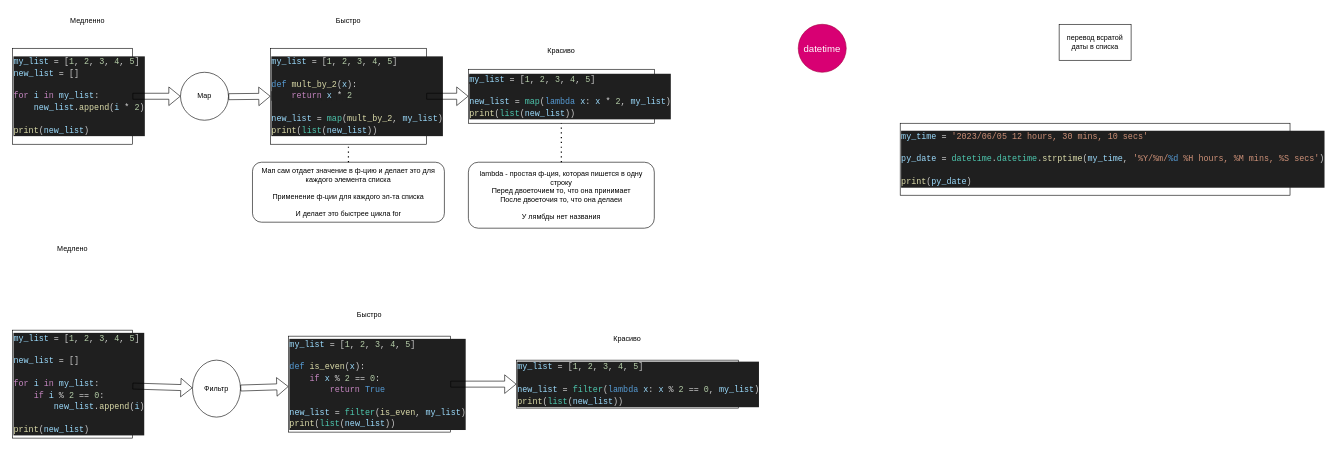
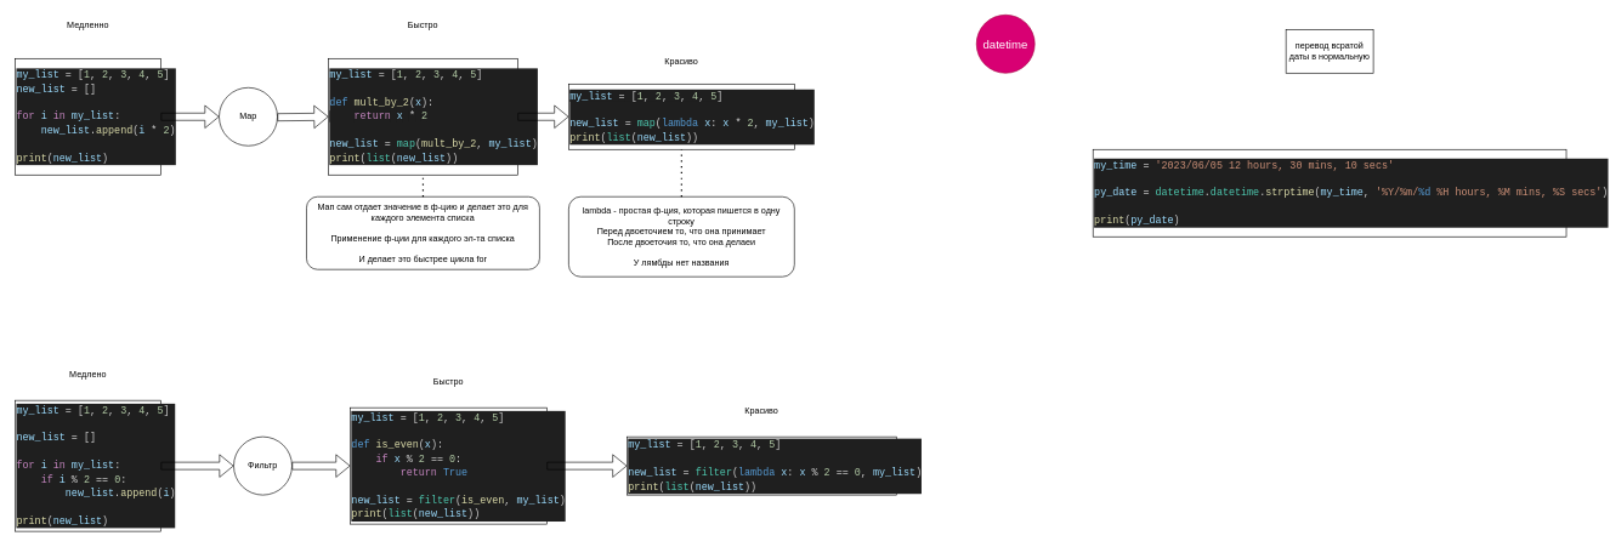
- <mxCell id="4" value="Медленно" style="text;html=1;align=center;verticalAlign=middle;whiteSpace=wrap;rounded=0;" parent="1" vertex="1"><mxGeometry x="115" y="20" width="60" height="30" as="geometry" /></mxCell>
+ <mxCell id="4" value="Медленно" style="text;html=1;align=center;verticalAlign=middle;whiteSpace=wrap;rounded=0;" parent="1" vertex="1"><mxGeometry x="90" y="20" width="60" height="30" as="geometry" /></mxCell>
- <mxCell id="28" value="перевод всратой даты в списка" style="rounded=0;whiteSpace=wrap;html=1;" vertex="1" parent="1"><mxGeometry x="1765" y="40" width="120" height="60" as="geometry" /></mxCell>
+ <mxCell id="28" value="перевод всратой даты в нормальную" style="rounded=0;whiteSpace=wrap;html=1;" vertex="1" parent="1"><mxGeometry x="1765" y="40" width="120" height="60" as="geometry" /></mxCell>
- <mxCell id="26" value="datetime" style="ellipse;whiteSpace=wrap;html=1;aspect=fixed;fillColor=#d80073;fontColor=#ffffff;strokeColor=#A50040;fontSize=16;" parent="1" vertex="1"><mxGeometry x="1330" y="40" width="80" height="80" as="geometry" /></mxCell>
+ <mxCell id="26" value="datetime" style="ellipse;whiteSpace=wrap;html=1;aspect=fixed;fillColor=#d80073;fontColor=#ffffff;strokeColor=#A50040;fontSize=16;" parent="1" vertex="1"><mxGeometry x="1340" y="20" width="80" height="80" as="geometry" /></mxCell>
- <mxCell id="17" value="Медлено" style="text;html=1;align=center;verticalAlign=middle;whiteSpace=wrap;rounded=0;" parent="1" vertex="1"><mxGeometry x="90" y="400" width="60" height="30" as="geometry" /></mxCell>
+ <mxCell id="17" value="Медлено" style="text;html=1;align=center;verticalAlign=middle;whiteSpace=wrap;rounded=0;" parent="1" vertex="1"><mxGeometry x="90" y="500" width="60" height="30" as="geometry" /></mxCell>
- <mxCell id="18" value="Фильтр" style="ellipse;whiteSpace=wrap;html=1;aspect=fixed;" parent="1" vertex="1"><mxGeometry x="320" y="600" width="80" height="95" as="geometry" /></mxCell>
+ <mxCell id="18" value="Фильтр" style="ellipse;whiteSpace=wrap;html=1;aspect=fixed;" parent="1" vertex="1"><mxGeometry x="320" y="600" width="80" height="80" as="geometry" /></mxCell>
